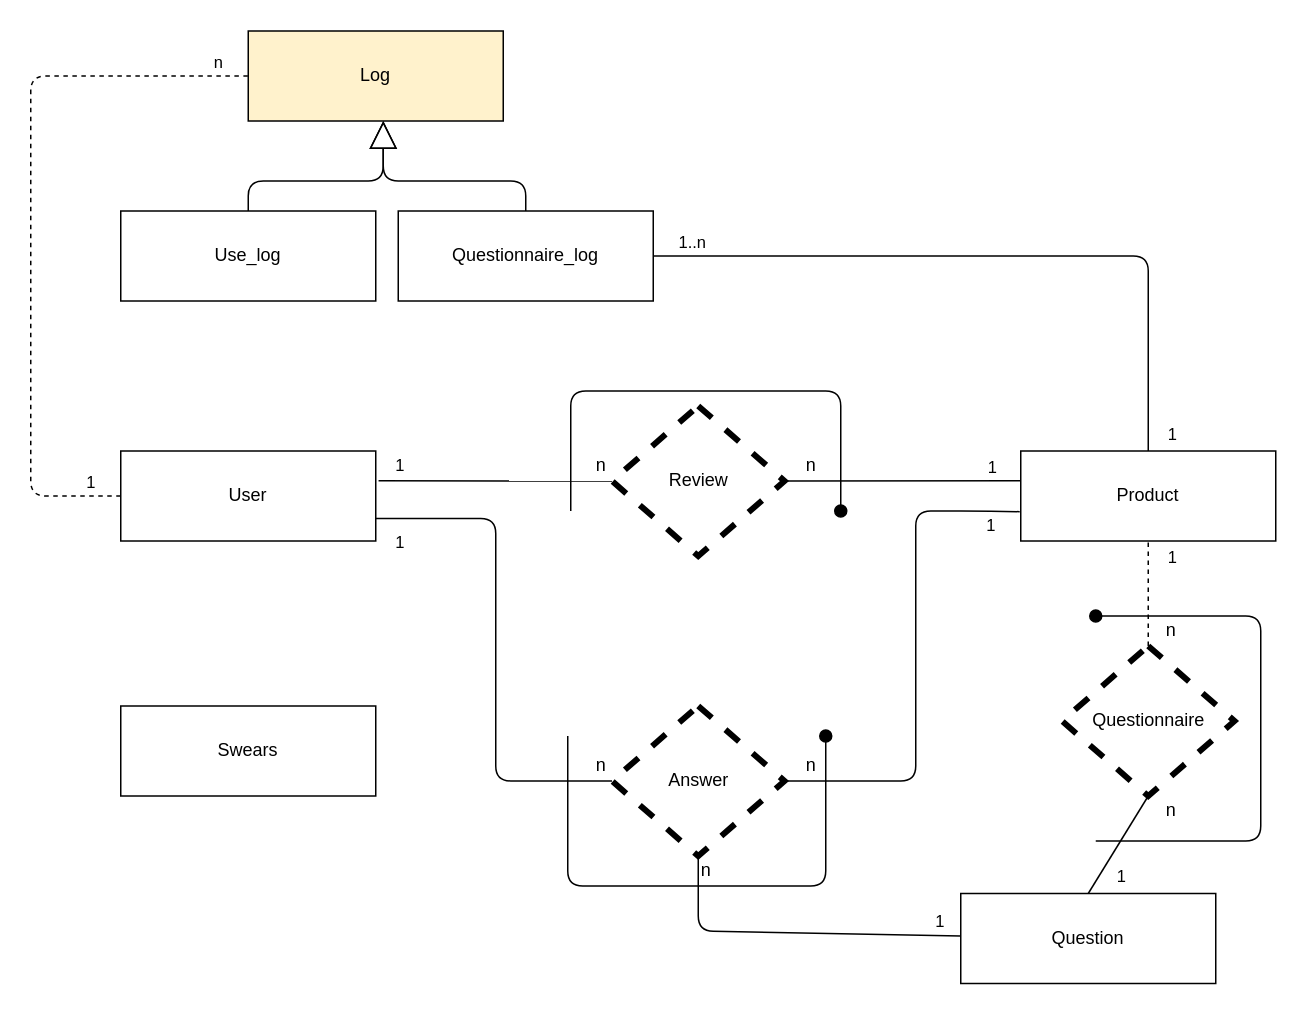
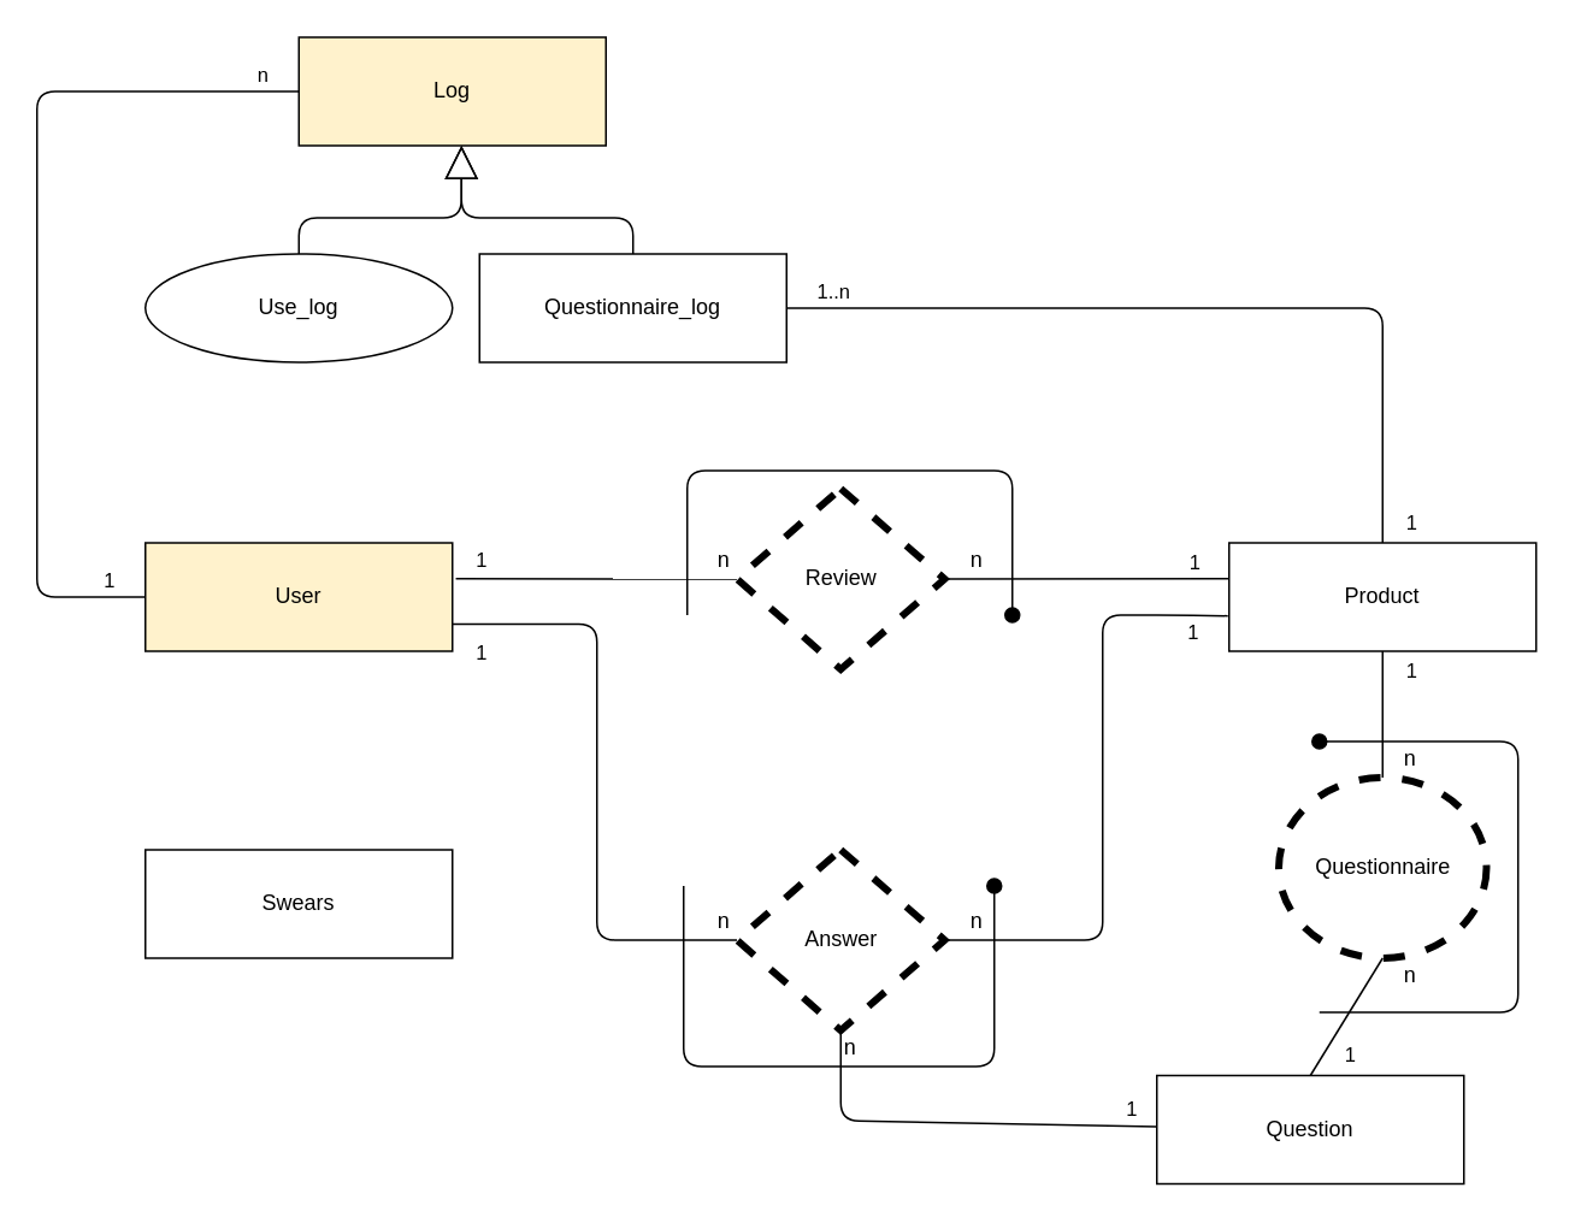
- <mxCell id="27" value="" style="endArrow=none;html=1;entryX=0;entryY=0.5;entryDx=0;entryDy=0;exitX=0;exitY=0.5;exitDx=0;exitDy=0;dashed=1;" edge="1" parent="1" source="2" target="4"><mxGeometry width="50" height="50" relative="1" as="geometry"><mxPoint x="160" y="280" as="sourcePoint" /><mxPoint x="160" y="200" as="targetPoint" /><Array as="points"><mxPoint x="20" y="330" /><mxPoint x="20" y="50" /></Array></mxGeometry></mxCell>
+ <mxCell id="27" value="" style="endArrow=none;html=1;entryX=0;entryY=0.5;entryDx=0;entryDy=0;exitX=0;exitY=0.5;exitDx=0;exitDy=0;" edge="1" parent="1" source="2" target="4"><mxGeometry width="50" height="50" relative="1" as="geometry"><mxPoint x="160" y="280" as="sourcePoint" /><mxPoint x="160" y="200" as="targetPoint" /><Array as="points"><mxPoint x="20" y="330" /><mxPoint x="20" y="50" /></Array></mxGeometry></mxCell>
- <mxCell id="5" value="Use_log" style="whiteSpace=wrap;html=1;" vertex="1" parent="1"><mxGeometry x="80" y="140" width="170" height="60" as="geometry" /></mxCell>
+ <mxCell id="5" value="Use_log" style="ellipse;whiteSpace=wrap;html=1;" vertex="1" parent="1"><mxGeometry x="80" y="140" width="170" height="60" as="geometry" /></mxCell>
- <mxCell id="2" value="User" style="whiteSpace=wrap;html=1;" vertex="1" parent="1"><mxGeometry x="80" y="300" width="170" height="60" as="geometry" /></mxCell>
+ <mxCell id="2" value="User" style="whiteSpace=wrap;html=1;fillColor=#fff2cc;" vertex="1" parent="1"><mxGeometry x="80" y="300" width="170" height="60" as="geometry" /></mxCell>
- <mxCell id="25" value="" style="endArrow=none;html=1;entryX=0.5;entryY=1;entryDx=0;entryDy=0;exitX=0.5;exitY=0;exitDx=0;exitDy=0;dashed=1;" edge="1" parent="1" source="33" target="9"><mxGeometry width="50" height="50" relative="1" as="geometry"><mxPoint x="764.76" y="450" as="sourcePoint" /><mxPoint x="764.76" y="370" as="targetPoint" /></mxGeometry></mxCell>
+ <mxCell id="25" value="" style="endArrow=none;html=1;entryX=0.5;entryY=1;entryDx=0;entryDy=0;exitX=0.5;exitY=0;exitDx=0;exitDy=0;" edge="1" parent="1" source="33" target="9"><mxGeometry width="50" height="50" relative="1" as="geometry"><mxPoint x="764.76" y="450" as="sourcePoint" /><mxPoint x="764.76" y="370" as="targetPoint" /></mxGeometry></mxCell>
- <mxCell id="33" value="Questionnaire" style="rhombus;whiteSpace=wrap;html=1;fillColor=none;dashed=1;strokeWidth=4;" vertex="1" parent="1"><mxGeometry x="707.5" y="430" width="115" height="100" as="geometry" /></mxCell>
+ <mxCell id="33" value="Questionnaire" style="ellipse;whiteSpace=wrap;html=1;fillColor=none;dashed=1;strokeWidth=4;" vertex="1" parent="1"><mxGeometry x="707.5" y="430" width="115" height="100" as="geometry" /></mxCell>
